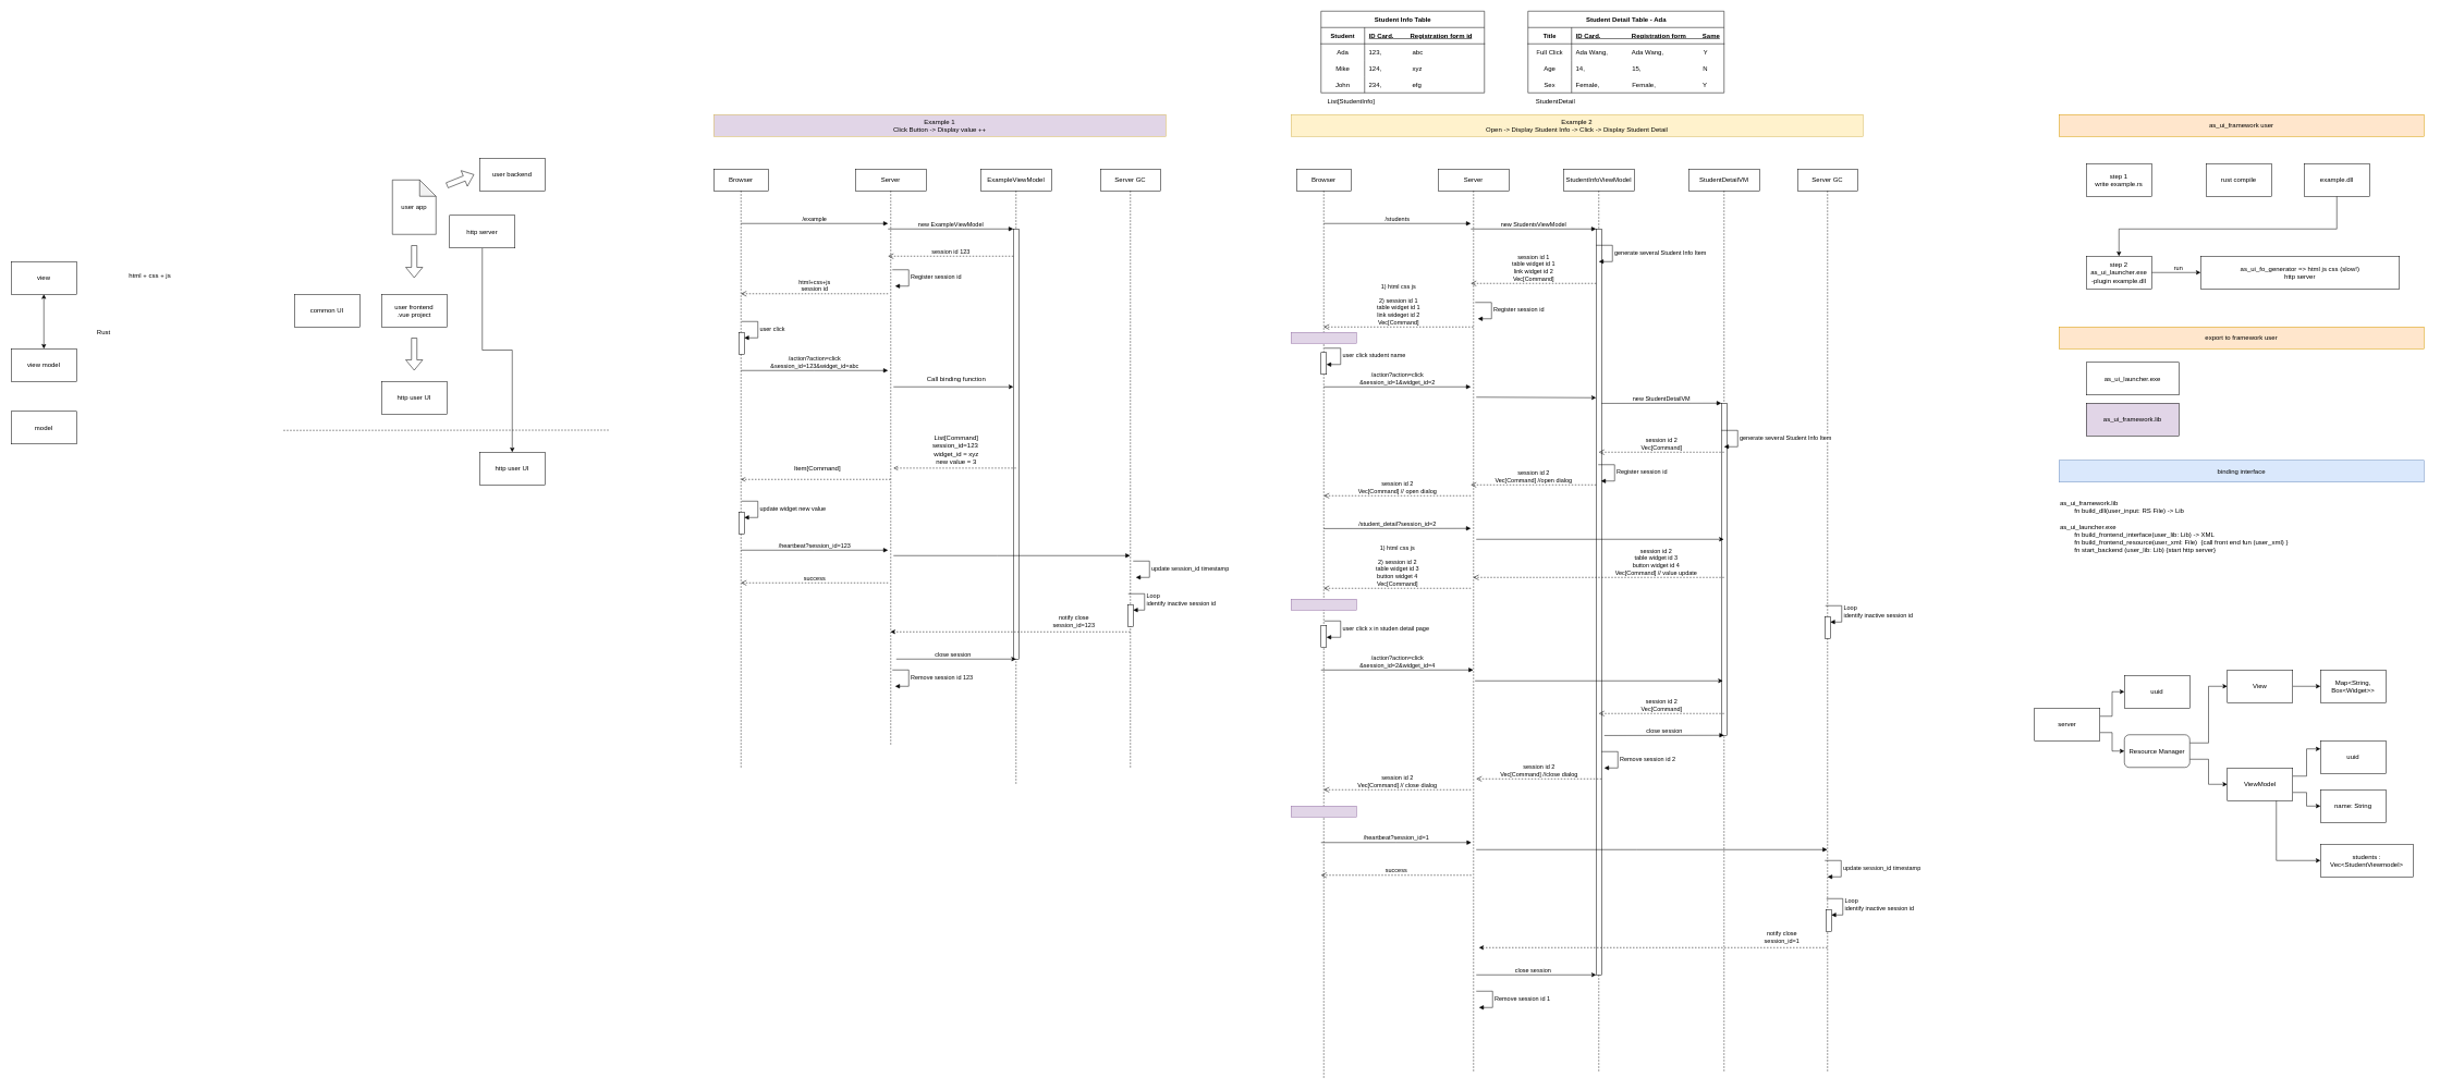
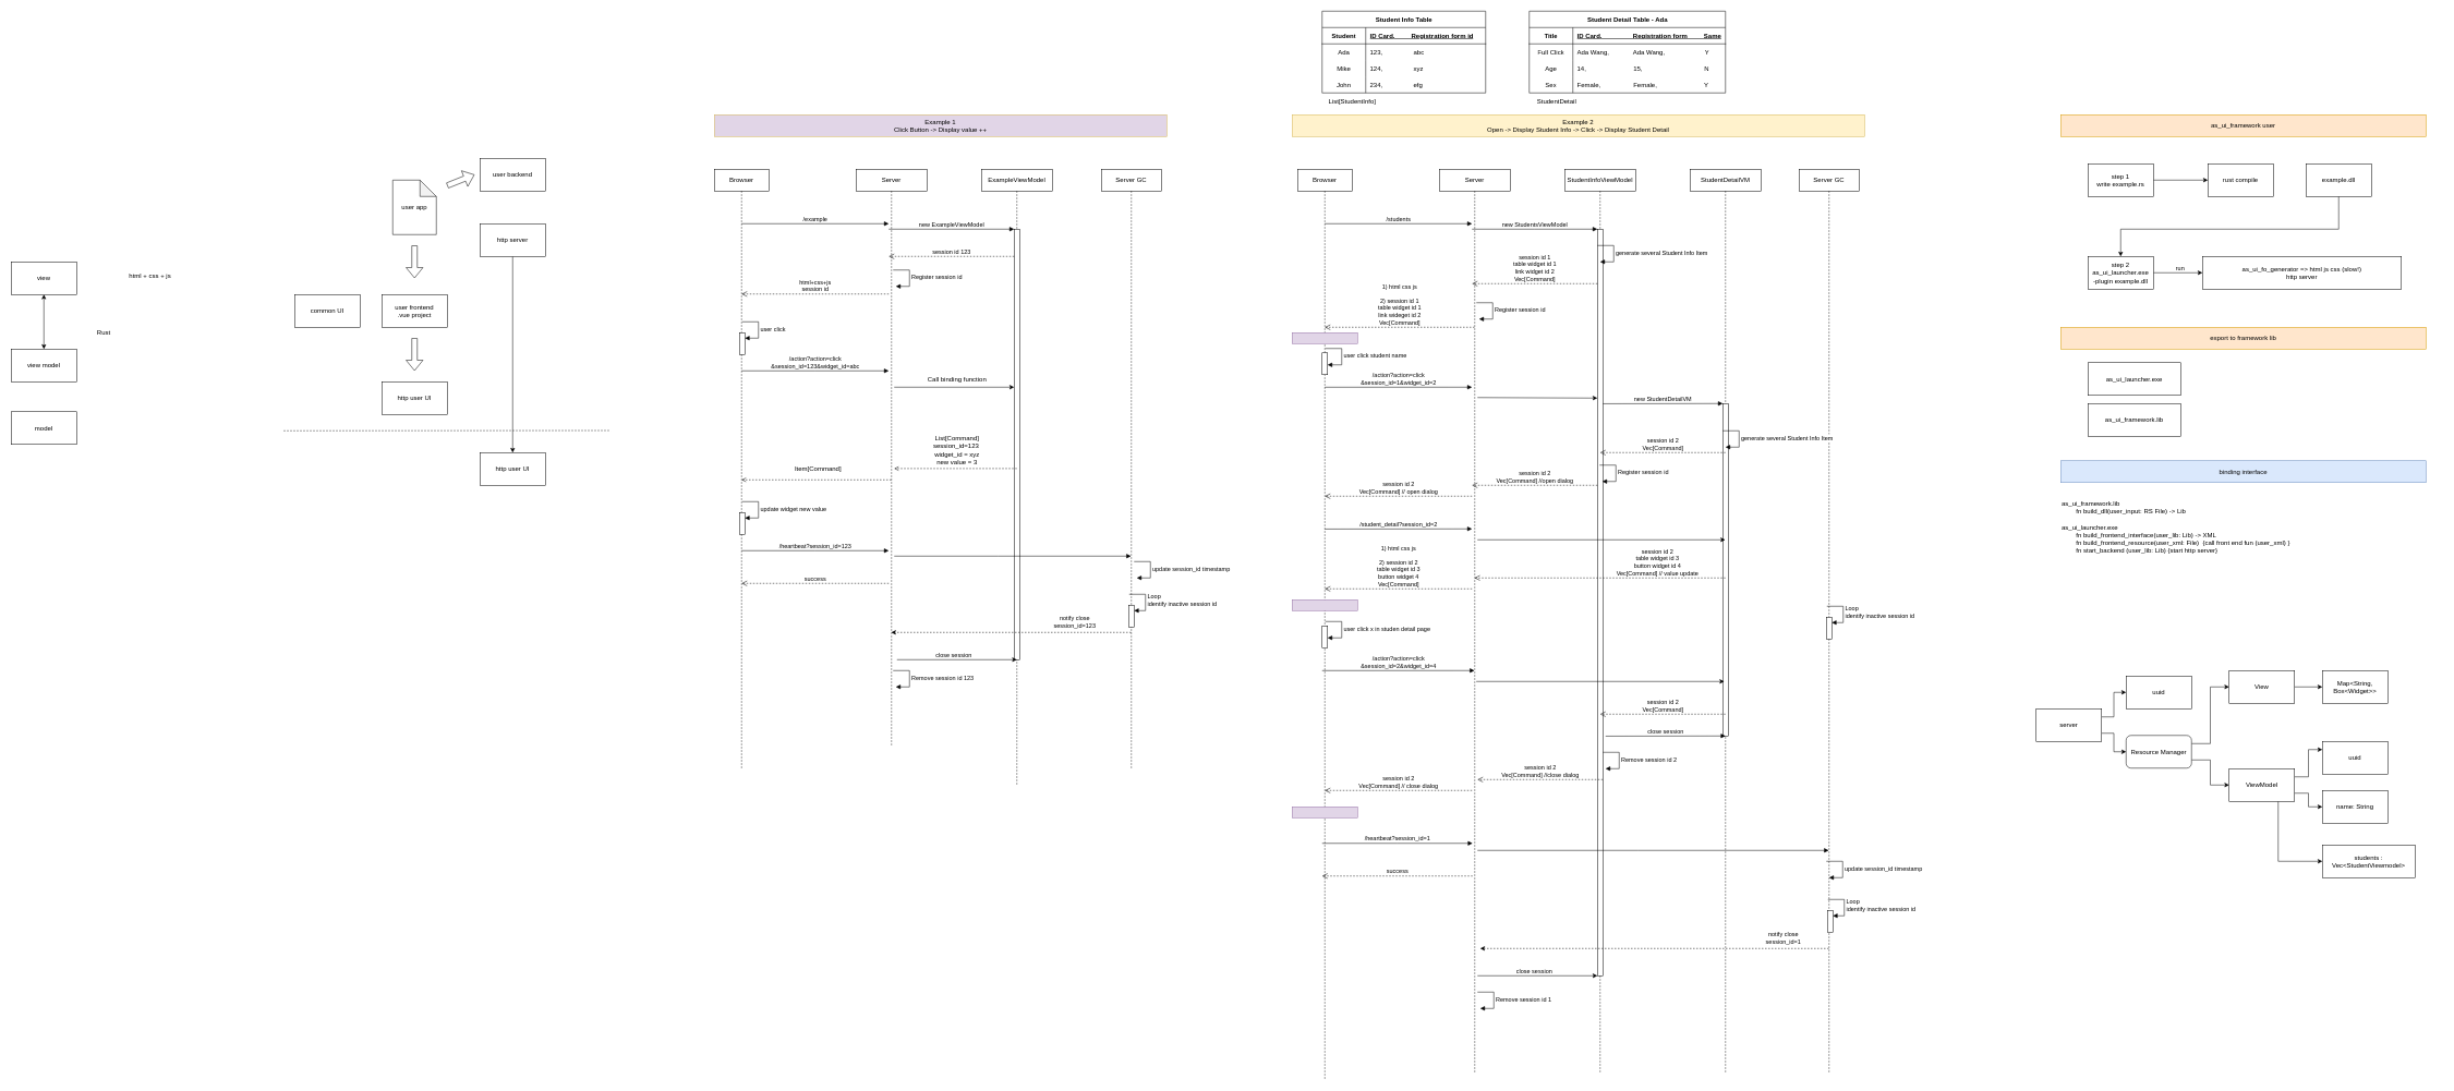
+ <mxCell id="134" style="edgeStyle=orthogonalEdgeStyle;rounded=0;orthogonalLoop=1;jettySize=auto;html=1;exitX=1;exitY=0.5;exitDx=0;exitDy=0;entryX=0;entryY=0.5;entryDx=0;entryDy=0;" parent="1" source="135" target="136" edge="1"><mxGeometry relative="1" as="geometry" /></mxCell>
- <mxCell id="10" value="http server" style="rounded=0;whiteSpace=wrap;html=1;" parent="1" vertex="1"><mxGeometry x="825" y="395" width="120" height="60" as="geometry" /></mxCell>
+ <mxCell id="10" value="http server" style="rounded=0;whiteSpace=wrap;html=1;" parent="1" vertex="1"><mxGeometry x="880" y="410" width="120" height="60" as="geometry" /></mxCell>
- <mxCell id="144" value="export to framework user" style="rounded=0;whiteSpace=wrap;html=1;fillColor=#ffe6cc;strokeColor=#d79b00;" parent="1" vertex="1"><mxGeometry x="3780" y="600" width="670" height="40" as="geometry" /></mxCell>
+ <mxCell id="144" value="export to framework lib" style="rounded=0;whiteSpace=wrap;html=1;fillColor=#ffe6cc;strokeColor=#d79b00;" parent="1" vertex="1"><mxGeometry x="3780" y="600" width="670" height="40" as="geometry" /></mxCell>
- <mxCell id="146" value="as_ui_framework.lib" style="rounded=0;whiteSpace=wrap;html=1;fillColor=#e1d5e7;" parent="1" vertex="1"><mxGeometry x="3830" y="740" width="170" height="60" as="geometry" /></mxCell>
+ <mxCell id="146" value="as_ui_framework.lib" style="rounded=0;whiteSpace=wrap;html=1;" parent="1" vertex="1"><mxGeometry x="3830" y="740" width="170" height="60" as="geometry" /></mxCell>
